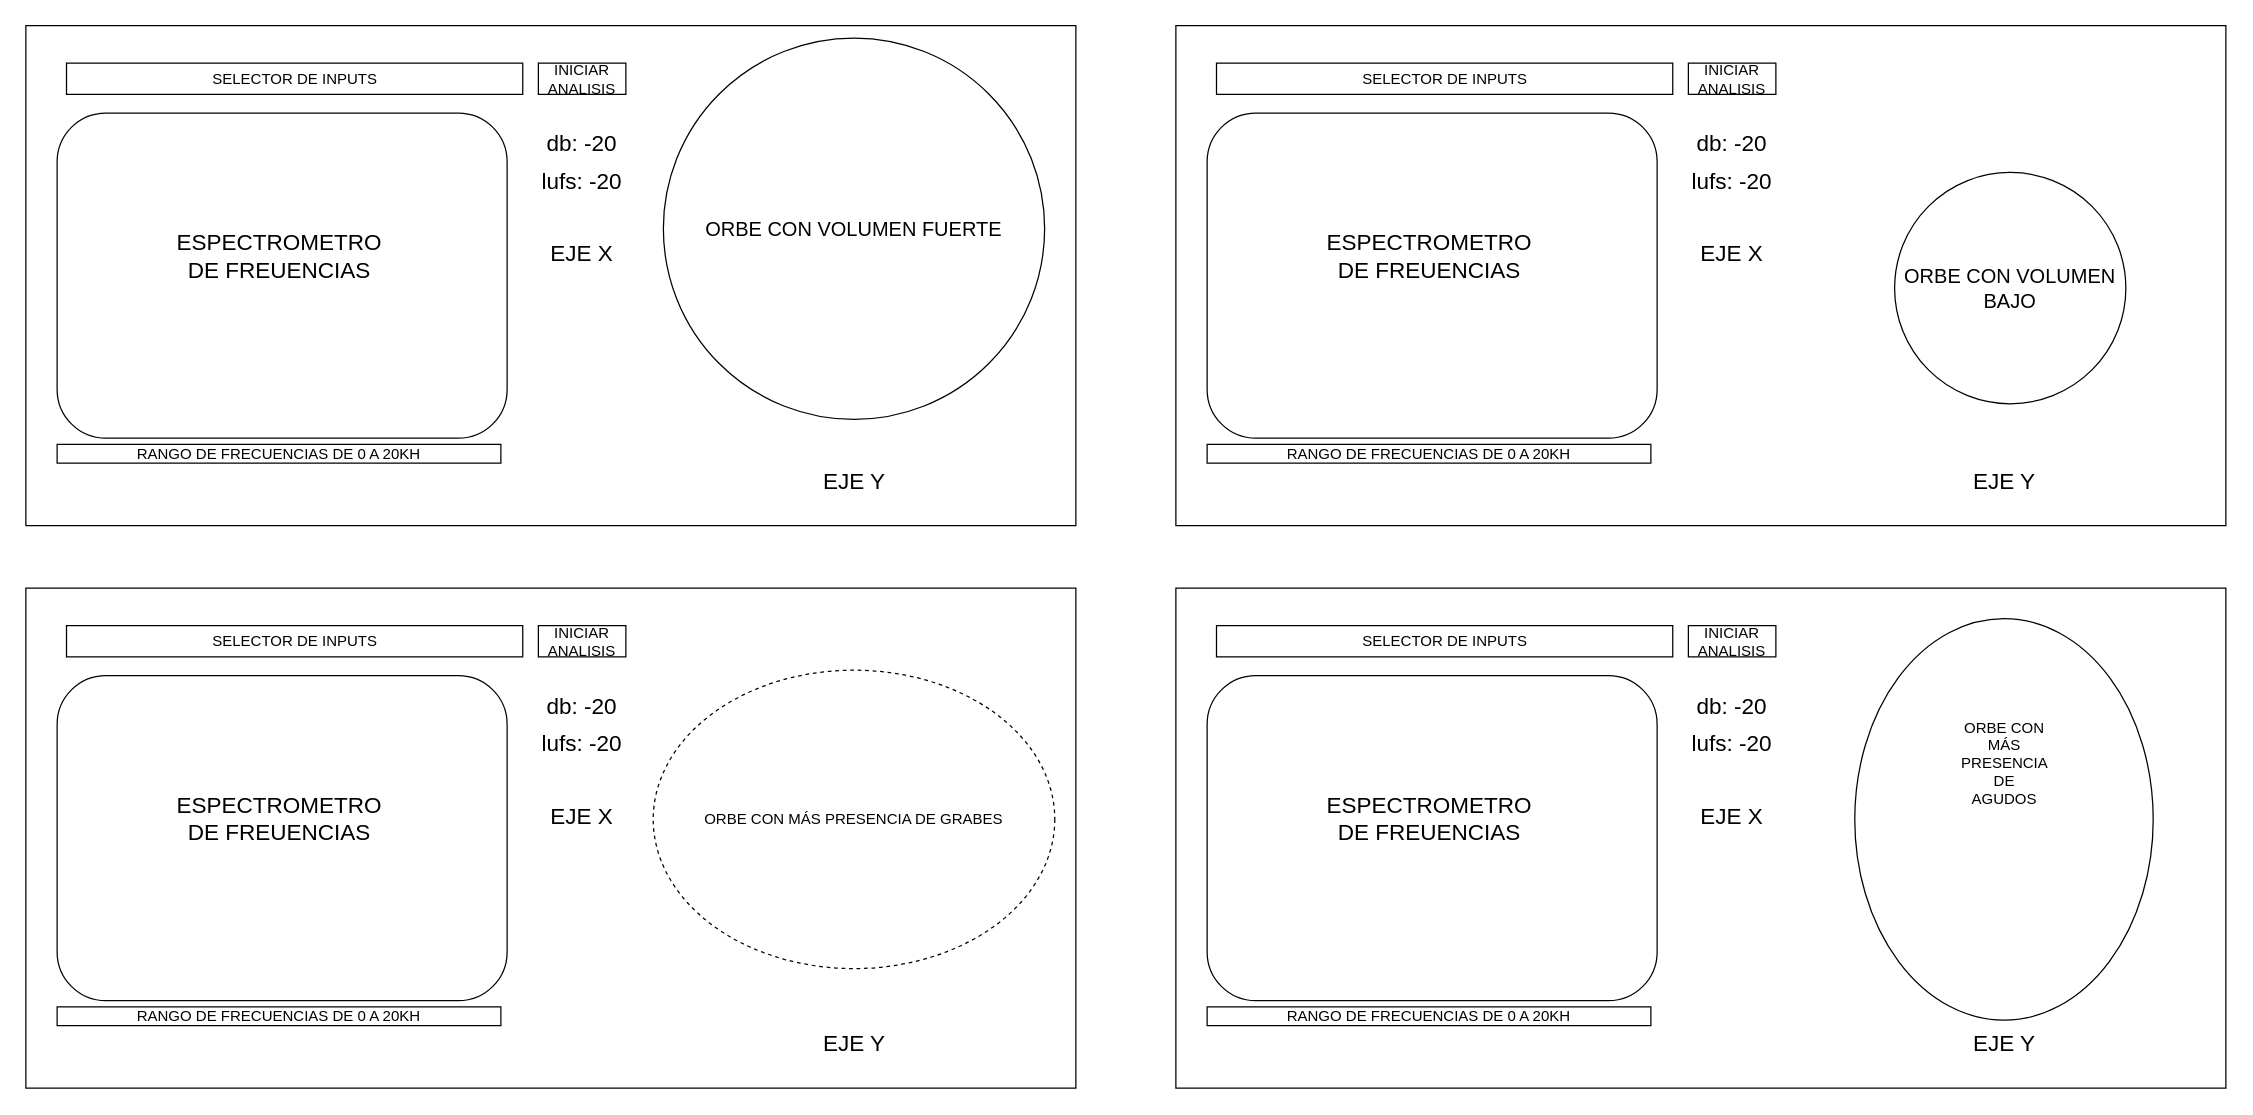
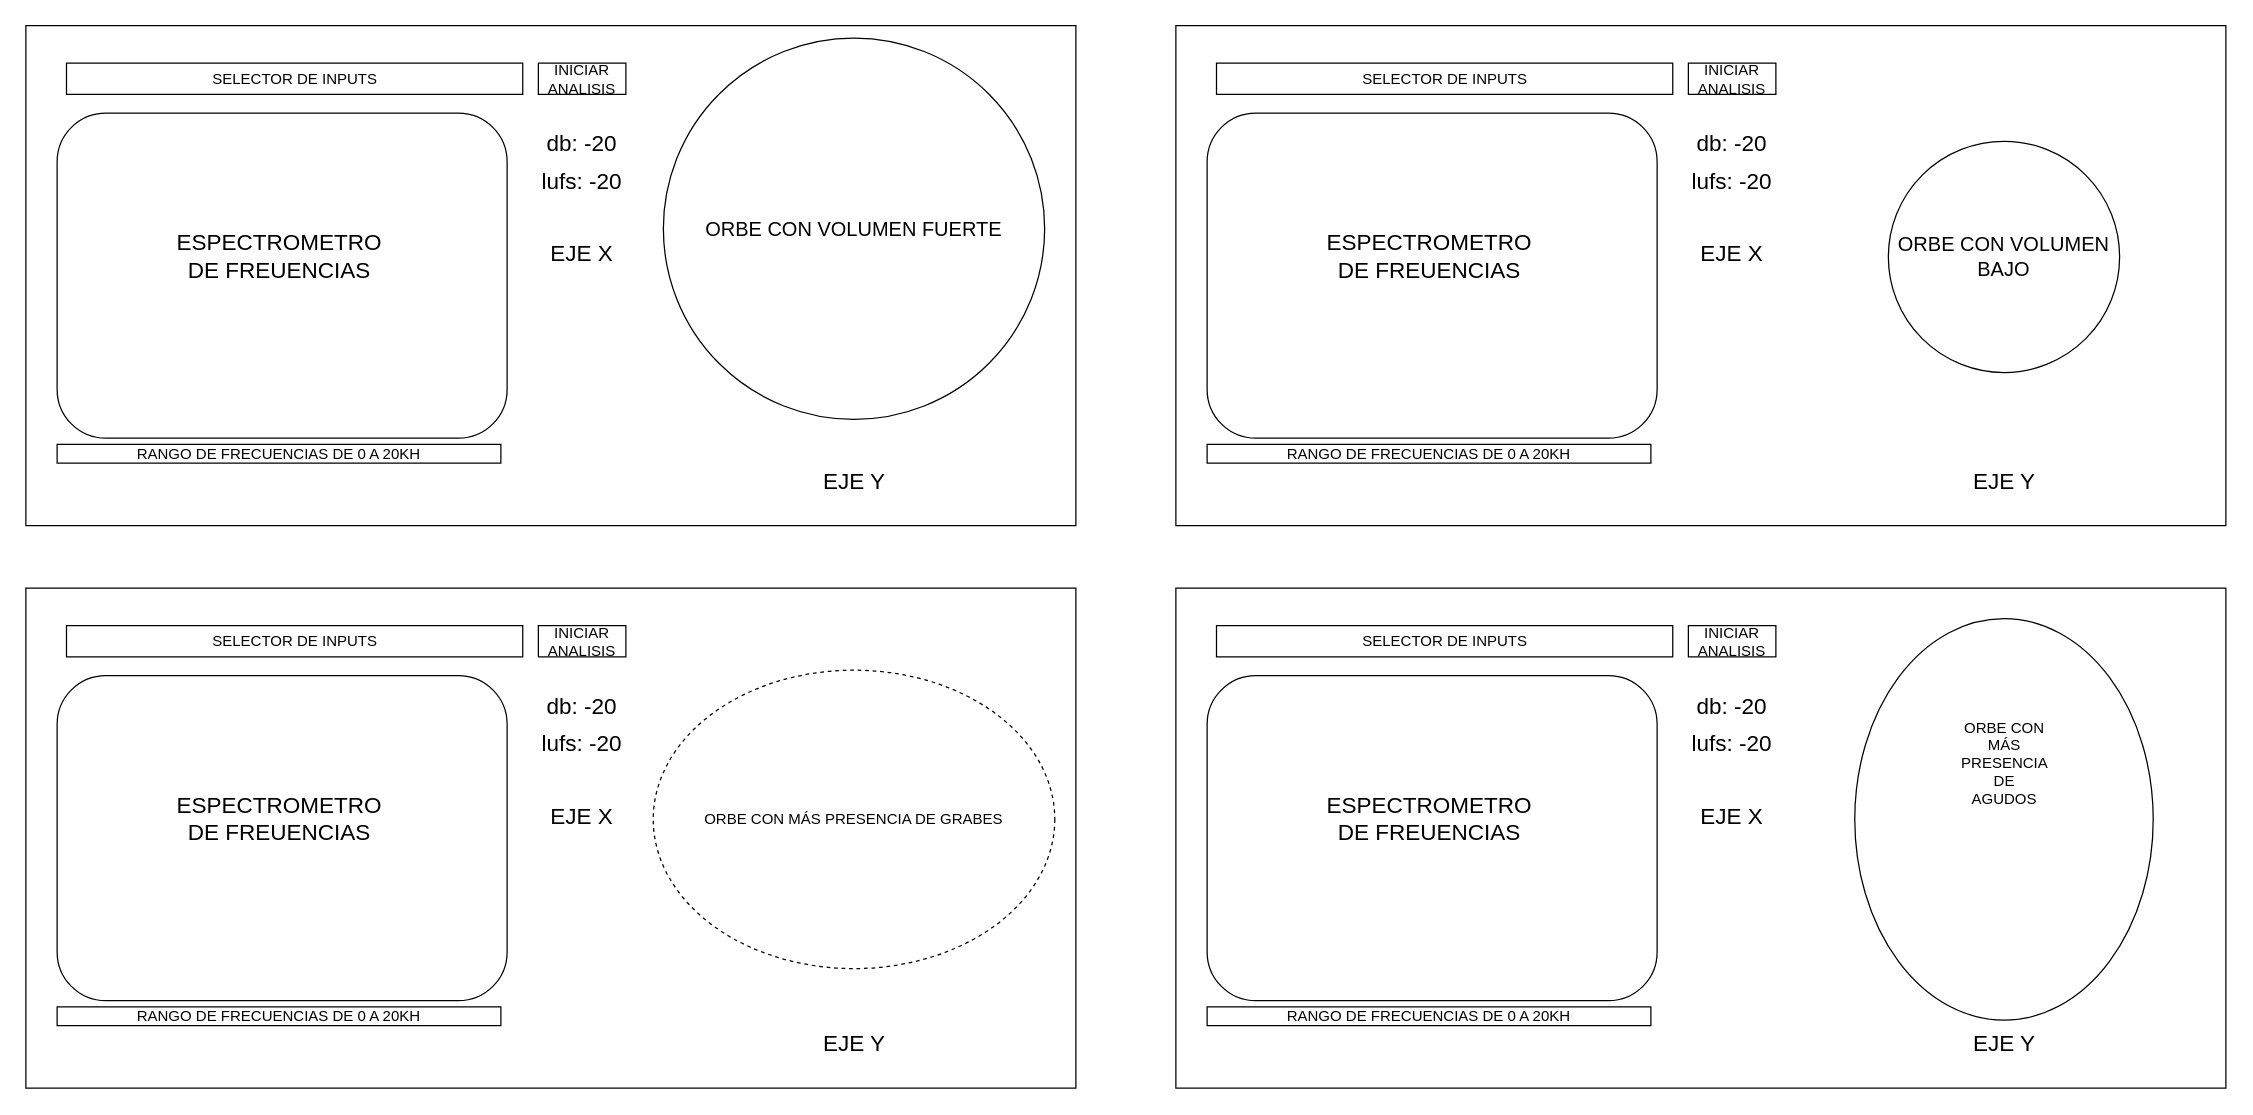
- <mxCell id="37" value="&lt;font style=&quot;font-size: 16px;&quot;&gt;ORBE CON VOLUMEN BAJO&lt;/font&gt;" style="ellipse;whiteSpace=wrap;html=1;aspect=fixed;" vertex="1" parent="1"><mxGeometry x="1514.99" y="137.5" width="185" height="185" as="geometry" /></mxCell>
+ <mxCell id="37" value="&lt;font style=&quot;font-size: 16px;&quot;&gt;ORBE CON VOLUMEN BAJO&lt;/font&gt;" style="ellipse;whiteSpace=wrap;html=1;aspect=fixed;" vertex="1" parent="1"><mxGeometry x="1509.99" y="112.5" width="185" height="185" as="geometry" /></mxCell>
